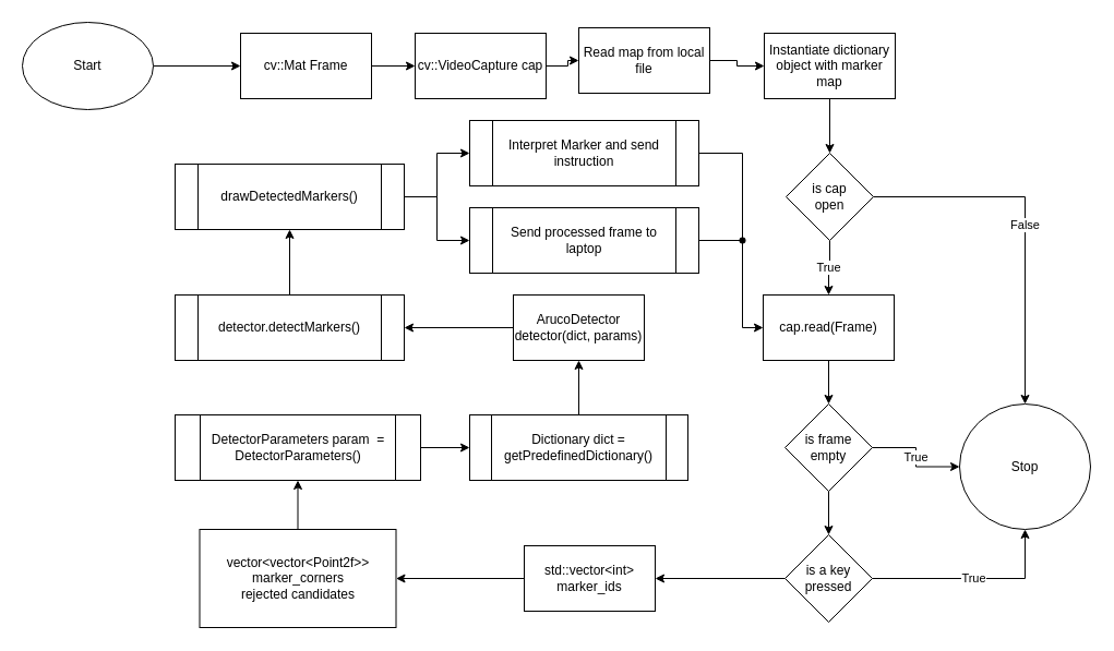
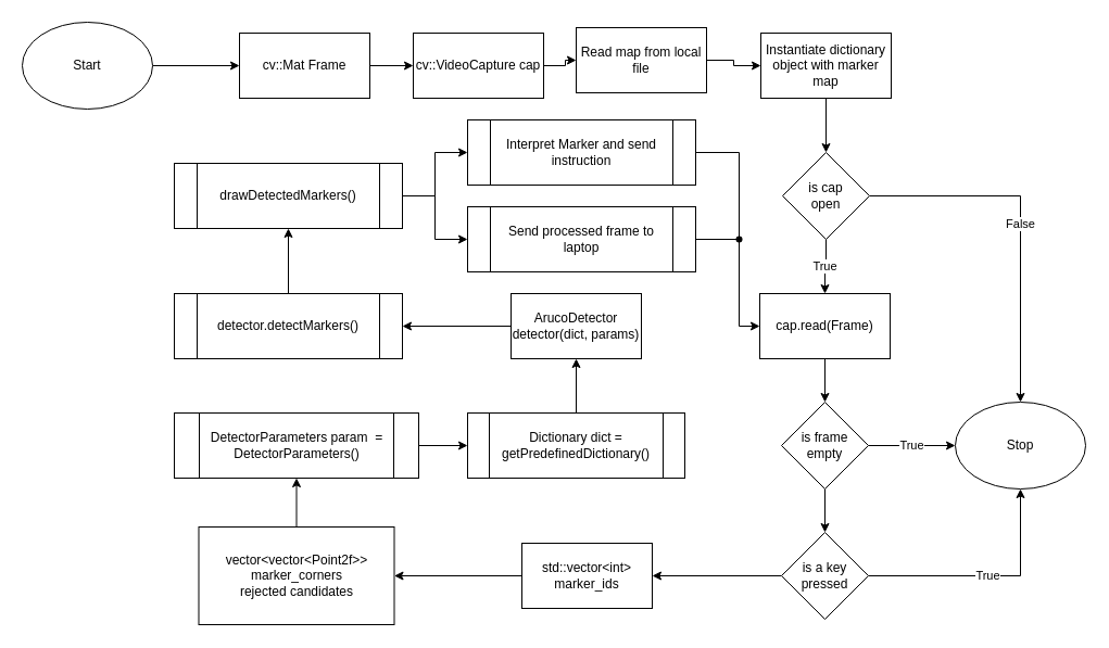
- <mxCell id="4" value="&lt;div&gt;Stop&lt;/div&gt;" style="ellipse;whiteSpace=wrap;html=1;" vertex="1" parent="1"><mxGeometry x="879" y="370" width="120" height="115" as="geometry" /></mxCell>
+ <mxCell id="4" value="&lt;div&gt;Stop&lt;/div&gt;" style="ellipse;whiteSpace=wrap;html=1;" vertex="1" parent="1"><mxGeometry x="879" y="370" width="120" height="80" as="geometry" /></mxCell>
